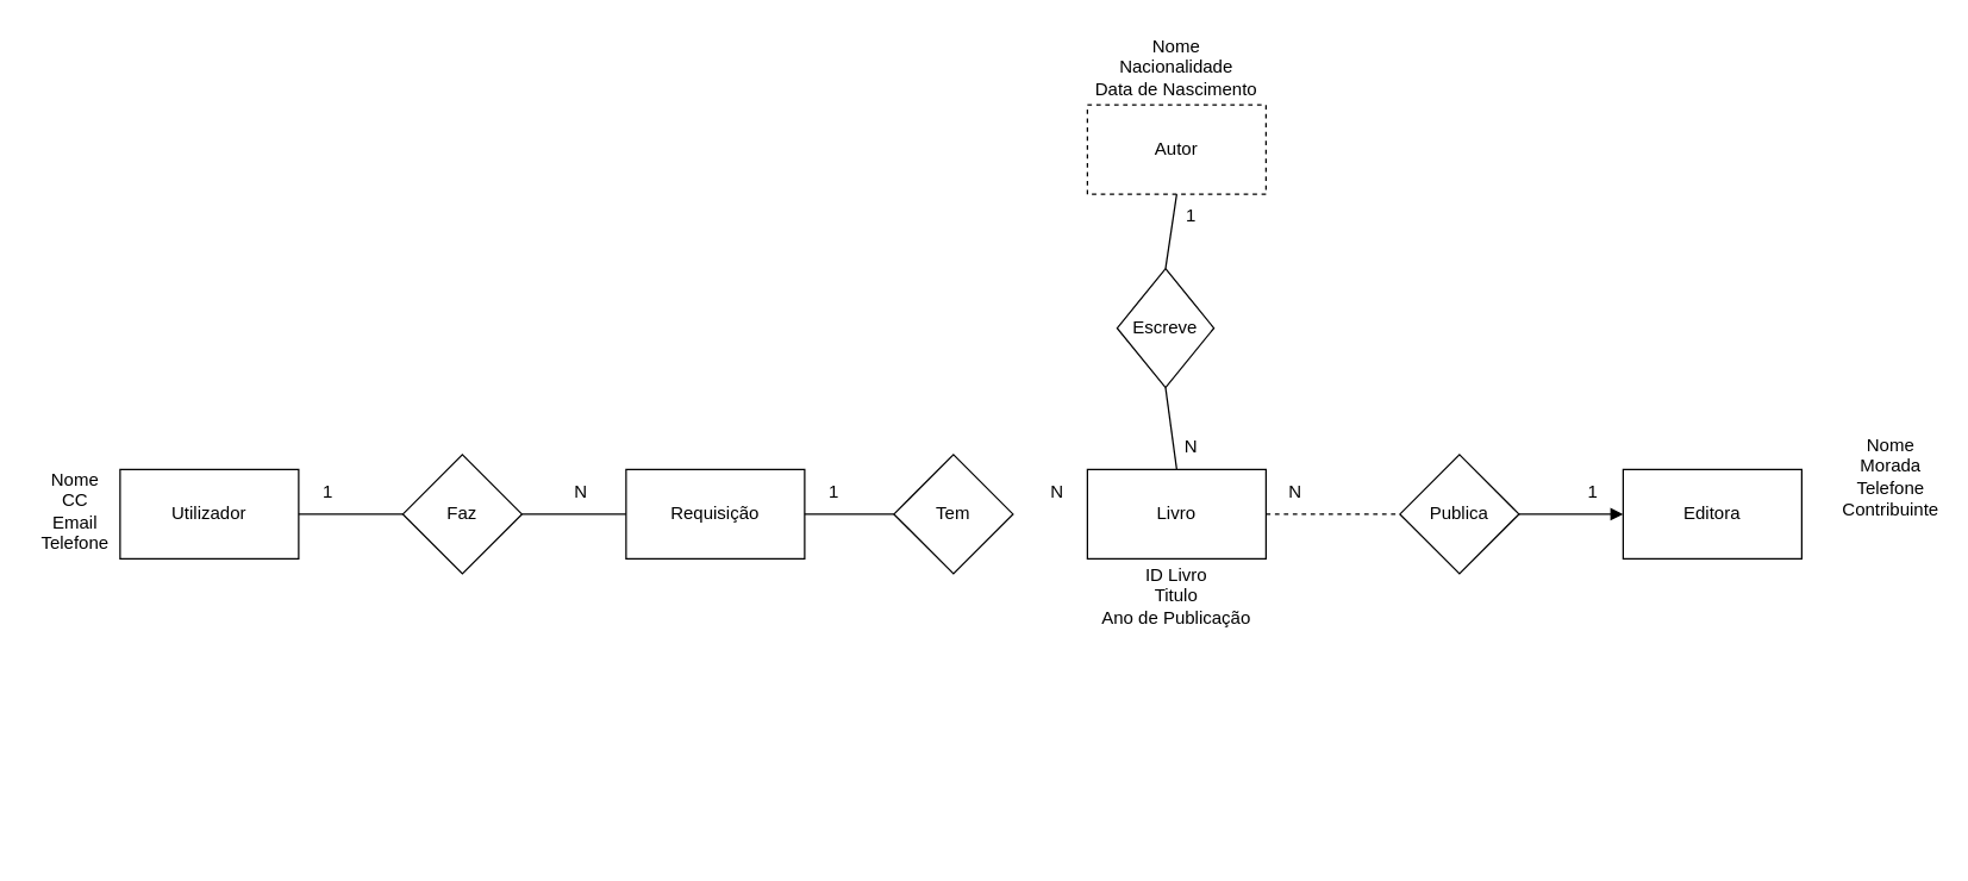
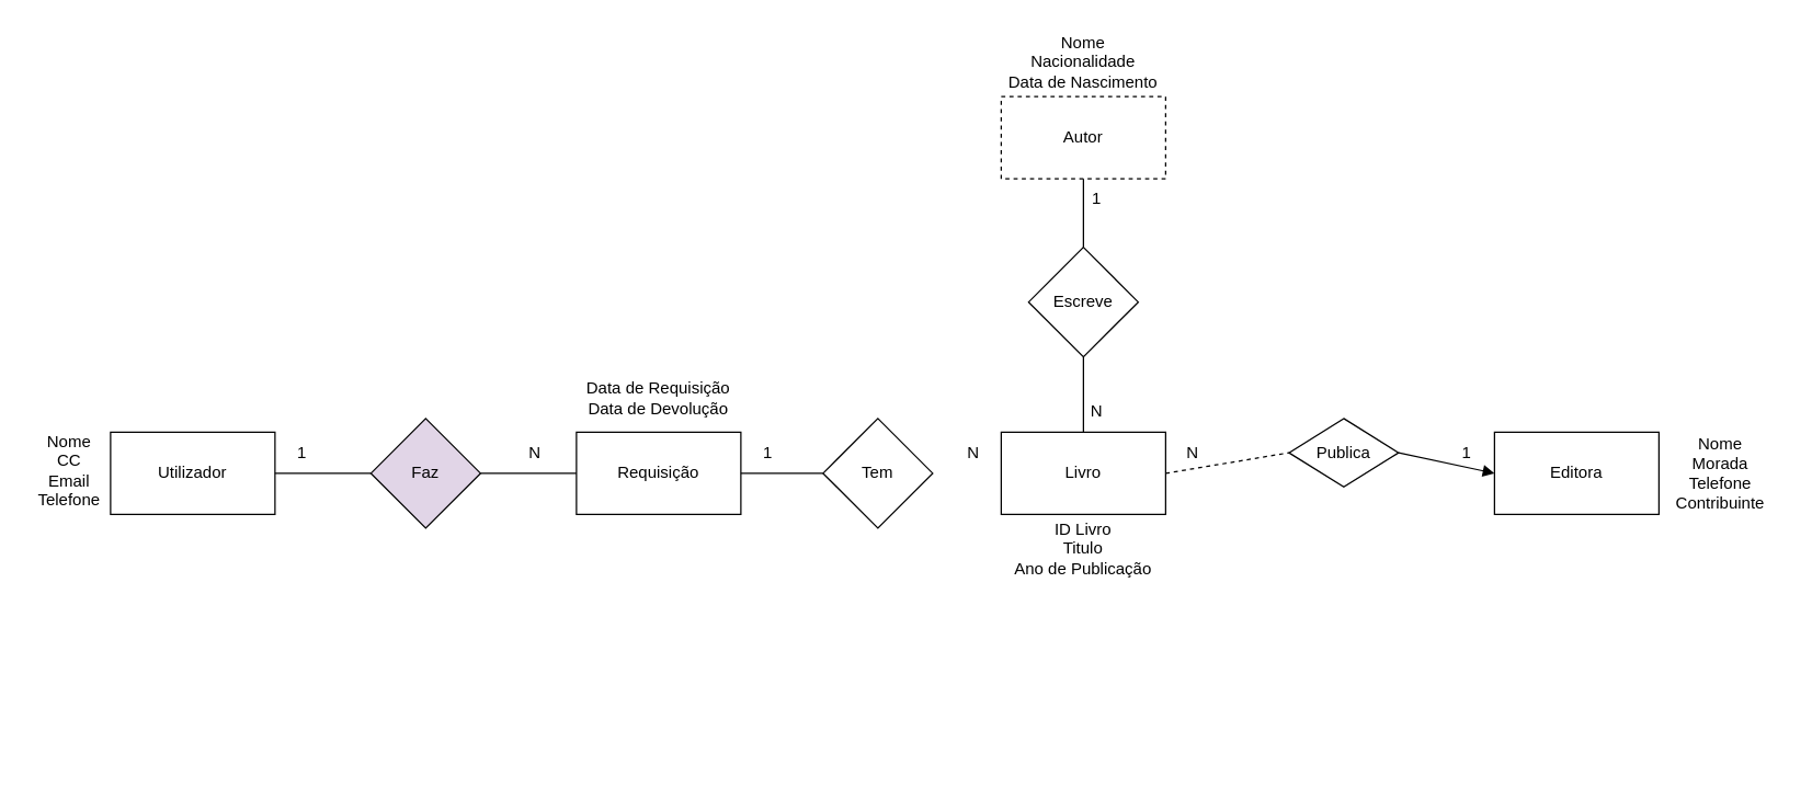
- <mxCell id="18" value="Escreve" style="rhombus;whiteSpace=wrap;html=1;" vertex="1" parent="1"><mxGeometry x="750" y="180" width="65" height="80" as="geometry" /></mxCell>
+ <mxCell id="18" value="Escreve" style="rhombus;whiteSpace=wrap;html=1;" vertex="1" parent="1"><mxGeometry x="750" y="180" width="80" height="80" as="geometry" /></mxCell>
+ <mxCell id="26" value="Data de Requisição&lt;br&gt;Data de Devolução" style="text;html=1;strokeColor=none;fillColor=none;align=center;verticalAlign=middle;whiteSpace=wrap;rounded=0;" vertex="1" parent="1"><mxGeometry x="405" y="265" width="150" height="50" as="geometry" /></mxCell>
- <mxCell id="23" value="Nome&lt;br&gt;Morada&lt;br&gt;Telefone&lt;br&gt;Contribuinte" style="text;html=1;strokeColor=none;fillColor=none;align=center;verticalAlign=middle;whiteSpace=wrap;rounded=0;" vertex="1" parent="1"><mxGeometry x="1225" y="302.5" width="90" height="35" as="geometry" /></mxCell>
+ <mxCell id="23" value="Nome&lt;br&gt;Morada&lt;br&gt;Telefone&lt;br&gt;Contribuinte" style="text;html=1;strokeColor=none;fillColor=none;align=center;verticalAlign=middle;whiteSpace=wrap;rounded=0;" vertex="1" parent="1"><mxGeometry x="1210" y="327.5" width="90" height="35" as="geometry" /></mxCell>
- <mxCell id="14" value="Faz" style="rhombus;whiteSpace=wrap;html=1;" vertex="1" parent="1"><mxGeometry x="270" y="305" width="80" height="80" as="geometry" /></mxCell>
+ <mxCell id="14" value="Faz" style="rhombus;whiteSpace=wrap;html=1;fillColor=#e1d5e7;" vertex="1" parent="1"><mxGeometry x="270" y="305" width="80" height="80" as="geometry" /></mxCell>
- <mxCell id="4" value="Publica" style="rhombus;whiteSpace=wrap;html=1;" vertex="1" parent="1"><mxGeometry x="940" y="305" width="80" height="80" as="geometry" /></mxCell>
+ <mxCell id="4" value="Publica" style="rhombus;whiteSpace=wrap;html=1;" vertex="1" parent="1"><mxGeometry x="940" y="305" width="80" height="50" as="geometry" /></mxCell>
